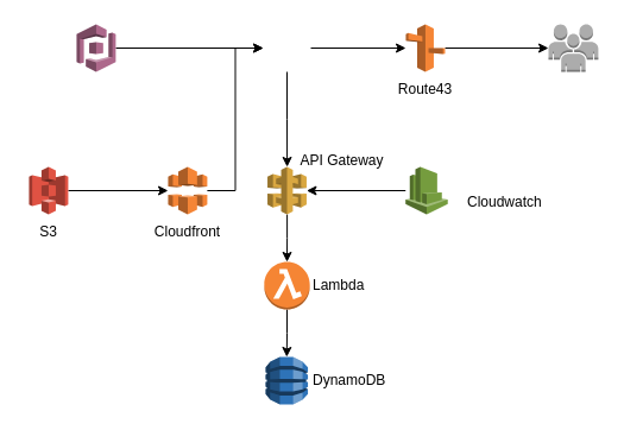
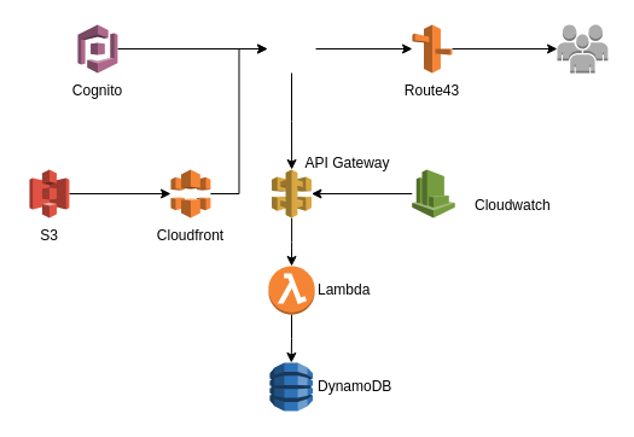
+ <mxCell id="28" value="Cognito" style="text;html=1;align=center;verticalAlign=middle;resizable=0;points=[];autosize=1;strokeColor=none;fillColor=none;" vertex="1" parent="1"><mxGeometry x="50.45" y="60" width="60" height="30" as="geometry" /></mxCell>
